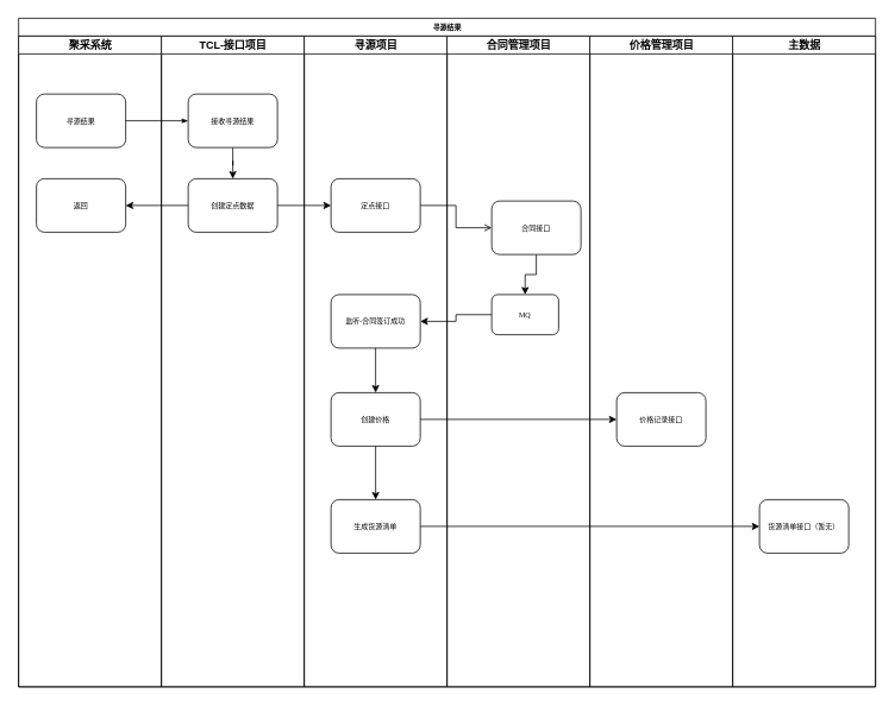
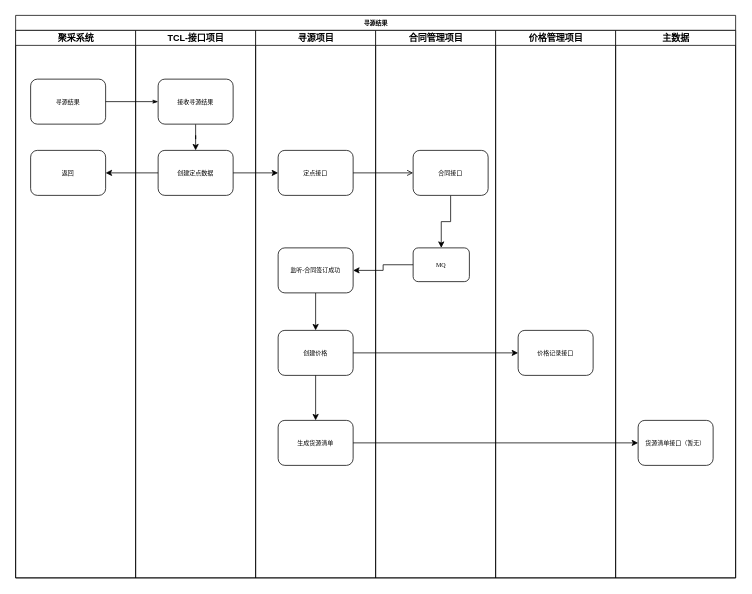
- <mxCell id="24" value="合同接口" style="rounded=1;whiteSpace=wrap;html=1;shadow=0;labelBackgroundColor=none;strokeWidth=1;fontFamily=Verdana;fontSize=8;align=center;" vertex="1" parent="18"><mxGeometry x="50" y="185" width="100" height="60" as="geometry" /></mxCell>
+ <mxCell id="24" value="合同接口" style="rounded=1;whiteSpace=wrap;html=1;shadow=0;labelBackgroundColor=none;strokeWidth=1;fontFamily=Verdana;fontSize=8;align=center;" vertex="1" parent="18"><mxGeometry x="50" y="160" width="100" height="60" as="geometry" /></mxCell>
